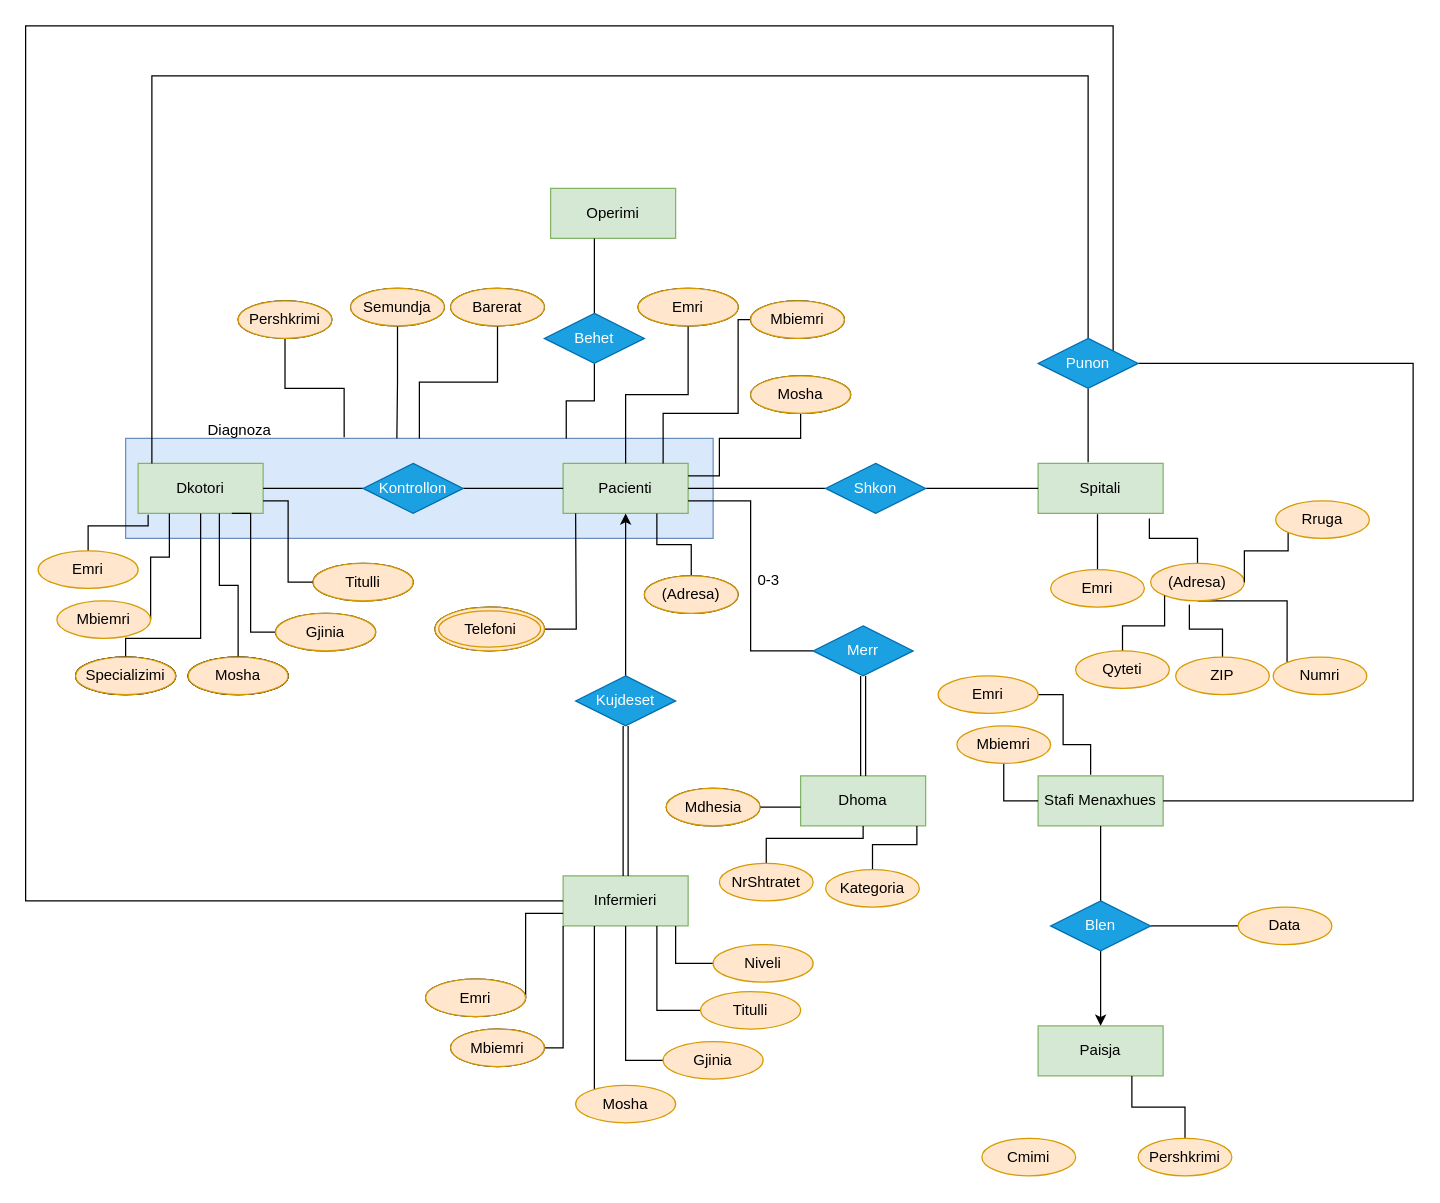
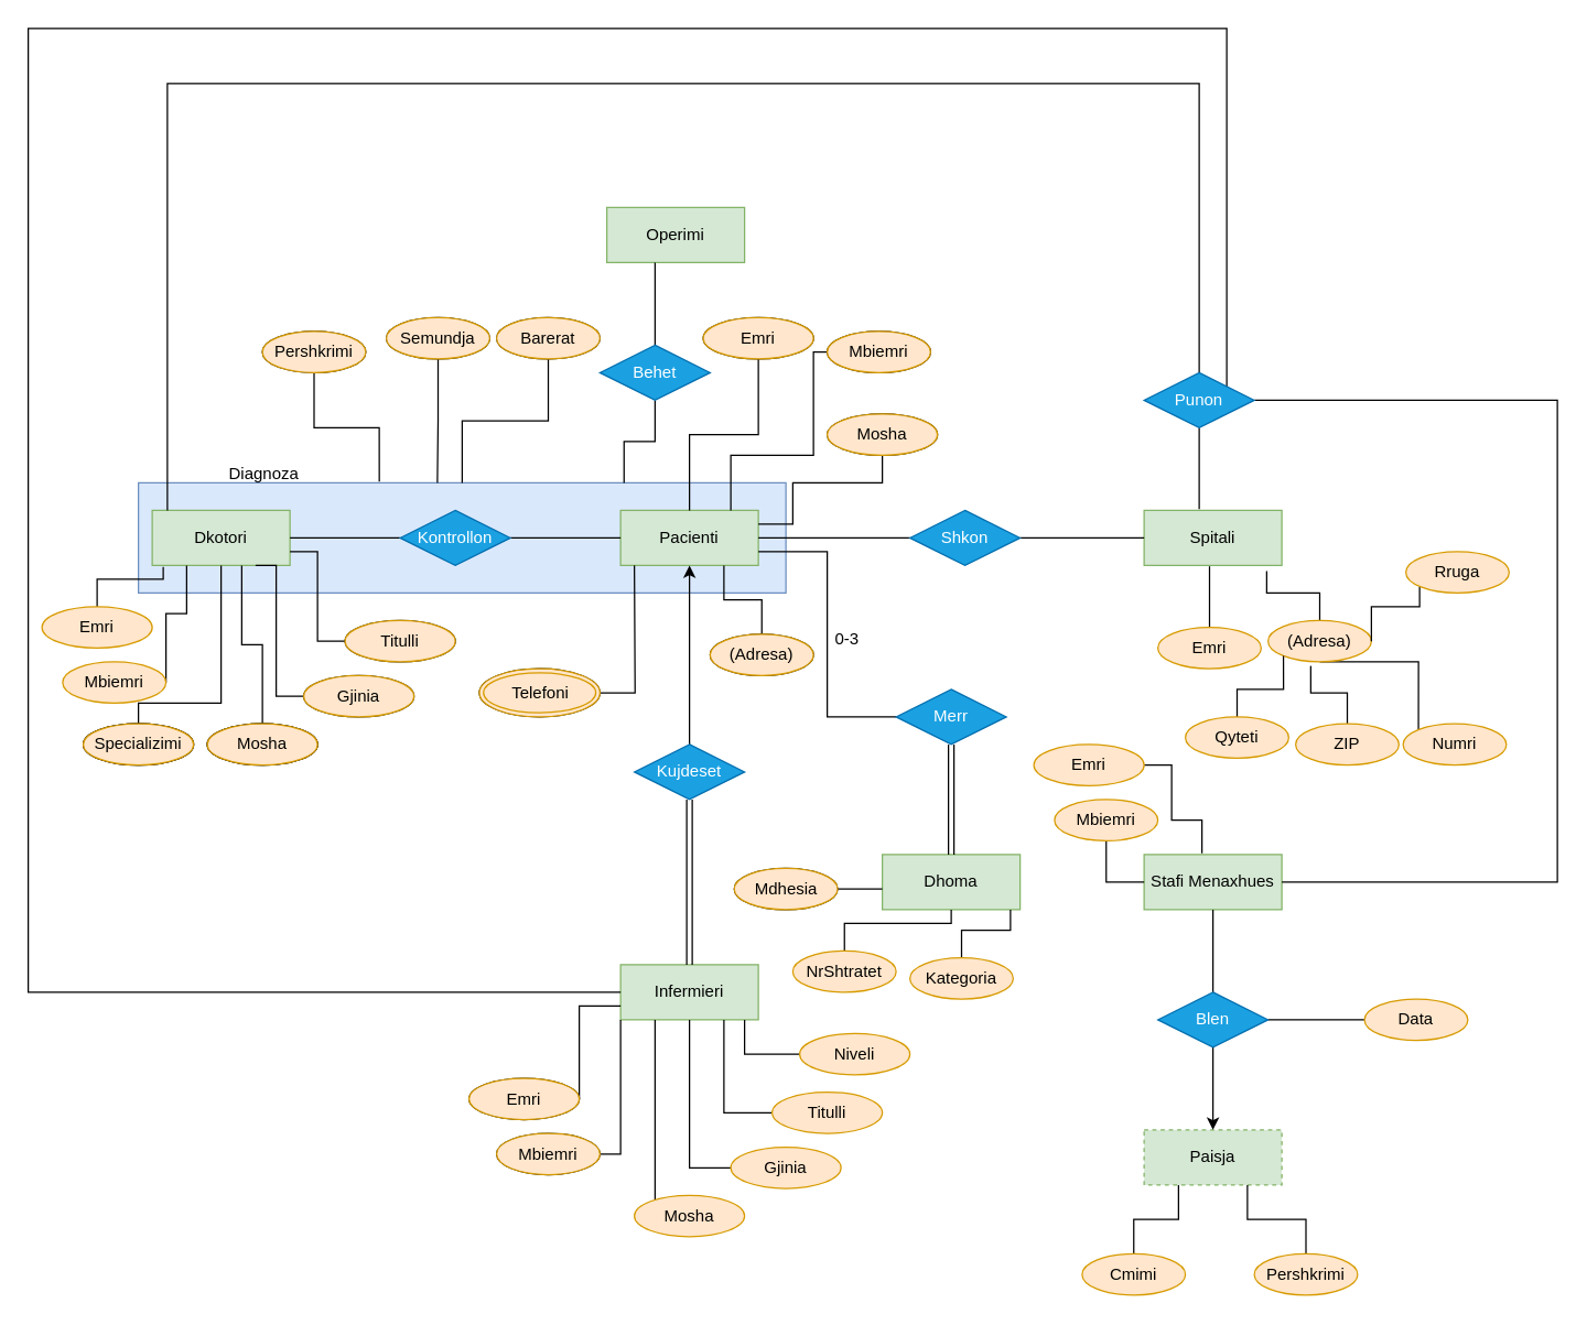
- <mxCell id="79" value="Niveli" style="ellipse;whiteSpace=wrap;html=1;align=center;fillColor=#ffe6cc;strokeColor=#d79b00;" vertex="1" parent="1"><mxGeometry x="570" y="755" width="80" height="30" as="geometry" /></mxCell>
+ <mxCell id="79" value="Niveli" style="ellipse;whiteSpace=wrap;html=1;align=center;fillColor=#ffe6cc;strokeColor=#d79b00;" vertex="1" parent="1"><mxGeometry x="580" y="750" width="80" height="30" as="geometry" /></mxCell>
- <mxCell id="10" value="Paisja" style="whiteSpace=wrap;html=1;align=center;fillColor=#d5e8d4;strokeColor=#82b366;" vertex="1" parent="1"><mxGeometry x="830" y="820" width="100" height="40" as="geometry" /></mxCell>
+ <mxCell id="10" value="Paisja" style="whiteSpace=wrap;html=1;align=center;fillColor=#d5e8d4;strokeColor=#82b366;dashed=1;" vertex="1" parent="1"><mxGeometry x="830" y="820" width="100" height="40" as="geometry" /></mxCell>
+ <mxCell id="103" style="edgeStyle=orthogonalEdgeStyle;rounded=0;orthogonalLoop=1;jettySize=auto;html=1;entryX=0.25;entryY=1;entryDx=0;entryDy=0;endArrow=none;endFill=0;" edge="1" parent="1" source="104" target="10"><mxGeometry relative="1" as="geometry" /></mxCell>
